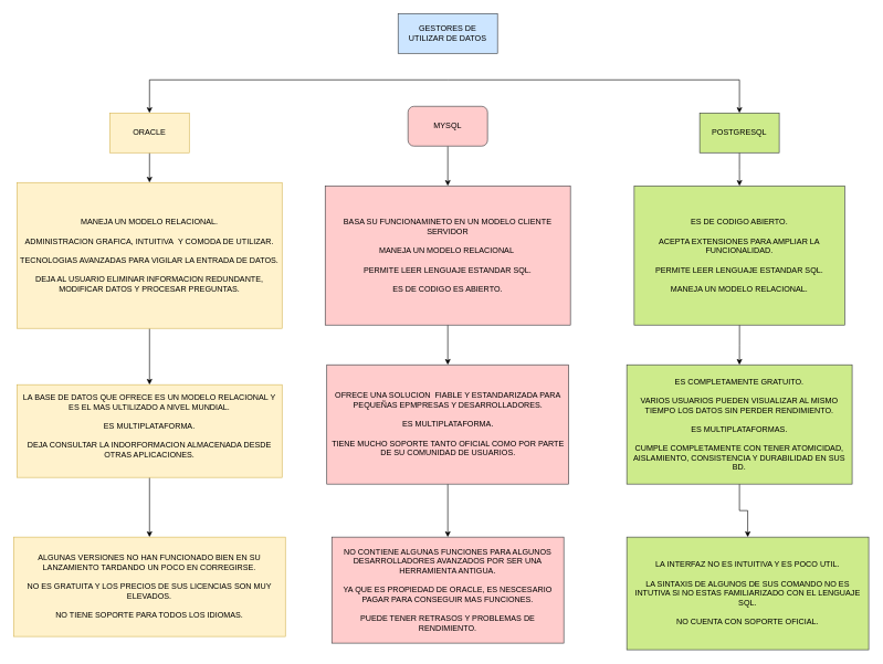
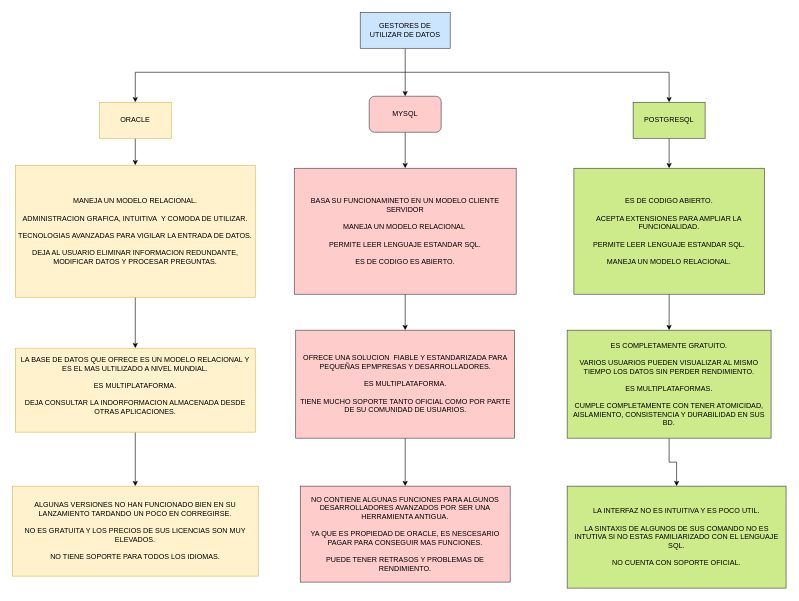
+ <mxCell id="2" value="" style="edgeStyle=orthogonalEdgeStyle;rounded=0;orthogonalLoop=1;jettySize=auto;html=1;" edge="1" parent="1" source="3" target="5"><mxGeometry relative="1" as="geometry"><Array as="points"><mxPoint x="675" y="120" /><mxPoint x="675" y="120" /></Array></mxGeometry></mxCell>
